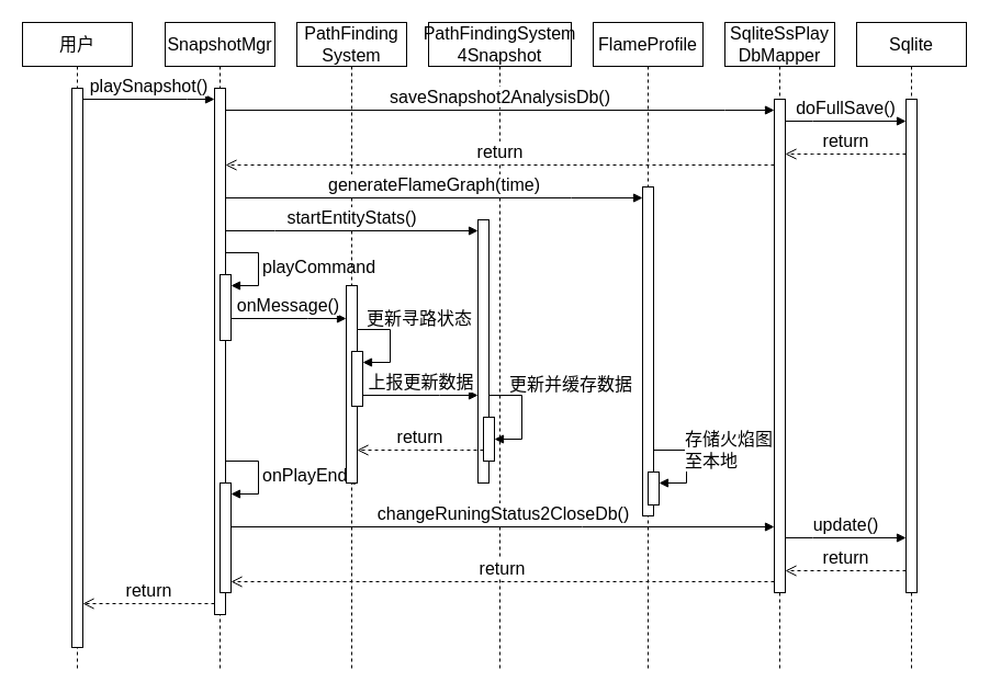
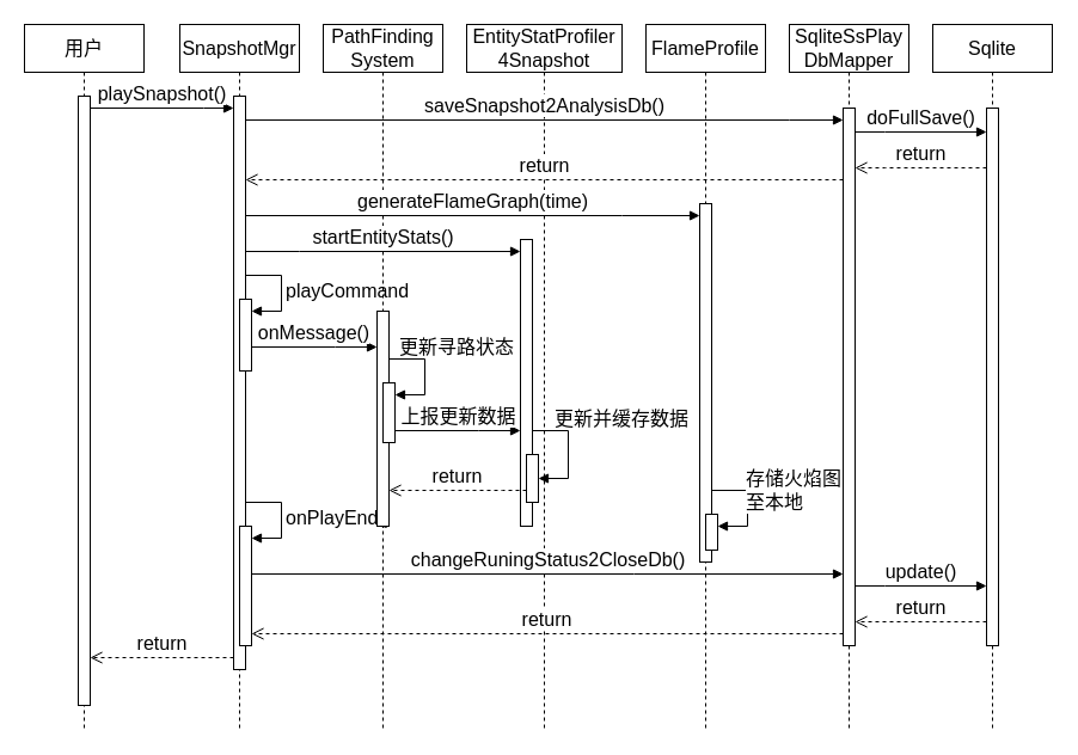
- <mxCell id="9" value="PathFindingSystem&lt;br style=&quot;font-size: 16px;&quot;&gt;4Snapshot" style="shape=umlLifeline;perimeter=lifelinePerimeter;whiteSpace=wrap;html=1;container=0;dropTarget=0;collapsible=0;recursiveResize=0;outlineConnect=0;portConstraint=eastwest;newEdgeStyle={&quot;edgeStyle&quot;:&quot;elbowEdgeStyle&quot;,&quot;elbow&quot;:&quot;vertical&quot;,&quot;curved&quot;:0,&quot;rounded&quot;:0};fontSize=16;" parent="1" vertex="1"><mxGeometry x="390" y="20" width="130" height="590" as="geometry" /></mxCell>
+ <mxCell id="9" value="EntityStatProfiler&lt;br style=&quot;font-size: 16px;&quot;&gt;4Snapshot" style="shape=umlLifeline;perimeter=lifelinePerimeter;whiteSpace=wrap;html=1;container=0;dropTarget=0;collapsible=0;recursiveResize=0;outlineConnect=0;portConstraint=eastwest;newEdgeStyle={&quot;edgeStyle&quot;:&quot;elbowEdgeStyle&quot;,&quot;elbow&quot;:&quot;vertical&quot;,&quot;curved&quot;:0,&quot;rounded&quot;:0};fontSize=16;" parent="1" vertex="1"><mxGeometry x="390" y="20" width="130" height="590" as="geometry" /></mxCell>
